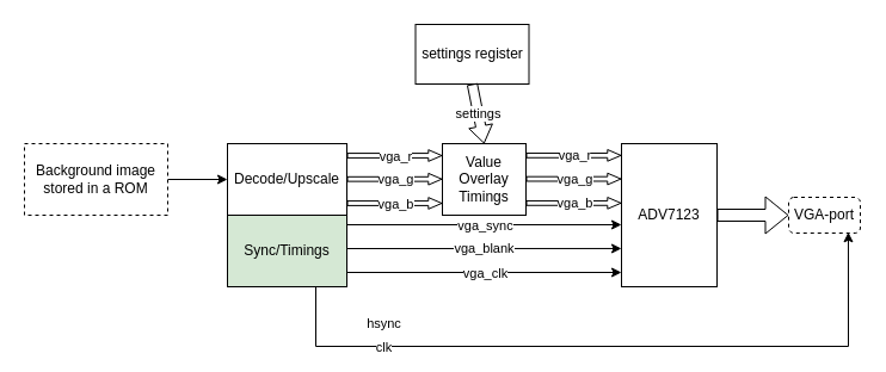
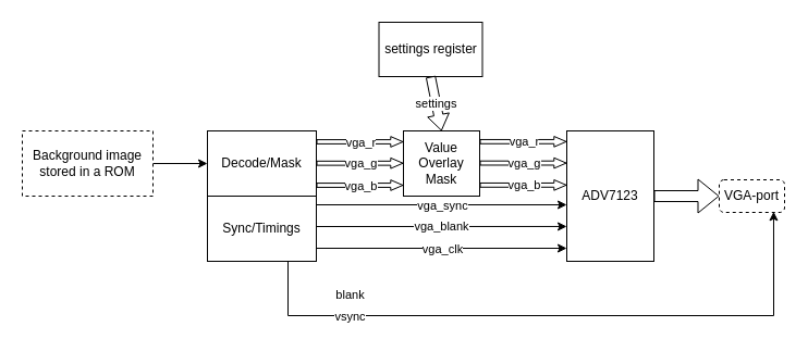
- <mxCell id="4" value="Decode/Upscale" style="rounded=0;whiteSpace=wrap;html=1;" parent="1" vertex="1"><mxGeometry x="190" y="120" width="100" height="60" as="geometry" /></mxCell>
+ <mxCell id="4" value="Decode/Mask" style="rounded=0;whiteSpace=wrap;html=1;" parent="1" vertex="1"><mxGeometry x="190" y="120" width="100" height="60" as="geometry" /></mxCell>
- <mxCell id="22" value="Value Overlay Timings" style="rounded=0;whiteSpace=wrap;html=1;" parent="1" vertex="1"><mxGeometry x="370" y="120" width="70" height="60" as="geometry" /></mxCell>
+ <mxCell id="22" value="Value Overlay Mask" style="rounded=0;whiteSpace=wrap;html=1;" parent="1" vertex="1"><mxGeometry x="370" y="120" width="70" height="60" as="geometry" /></mxCell>
- <mxCell id="5" value="Sync/Timings" style="rounded=0;whiteSpace=wrap;html=1;fillColor=#d5e8d4;" parent="1" vertex="1"><mxGeometry x="190" y="180" width="100" height="60" as="geometry" /></mxCell>
+ <mxCell id="5" value="Sync/Timings" style="rounded=0;whiteSpace=wrap;html=1;" parent="1" vertex="1"><mxGeometry x="190" y="180" width="100" height="60" as="geometry" /></mxCell>
- <mxCell id="20" value="hsync" style="edgeLabel;resizable=0;html=1;align=center;verticalAlign=middle;" parent="1" connectable="0" vertex="1"><mxGeometry x="320" y="270" as="geometry" /></mxCell>
+ <mxCell id="20" value="blank" style="edgeLabel;resizable=0;html=1;align=center;verticalAlign=middle;" parent="1" connectable="0" vertex="1"><mxGeometry x="320" y="270" as="geometry" /></mxCell>
- <mxCell id="21" value="clk" style="edgeLabel;resizable=0;html=1;align=center;verticalAlign=middle;" parent="1" connectable="0" vertex="1"><mxGeometry x="320" y="290" as="geometry" /></mxCell>
+ <mxCell id="21" value="vsync" style="edgeLabel;resizable=0;html=1;align=center;verticalAlign=middle;" parent="1" connectable="0" vertex="1"><mxGeometry x="320" y="290" as="geometry" /></mxCell>
